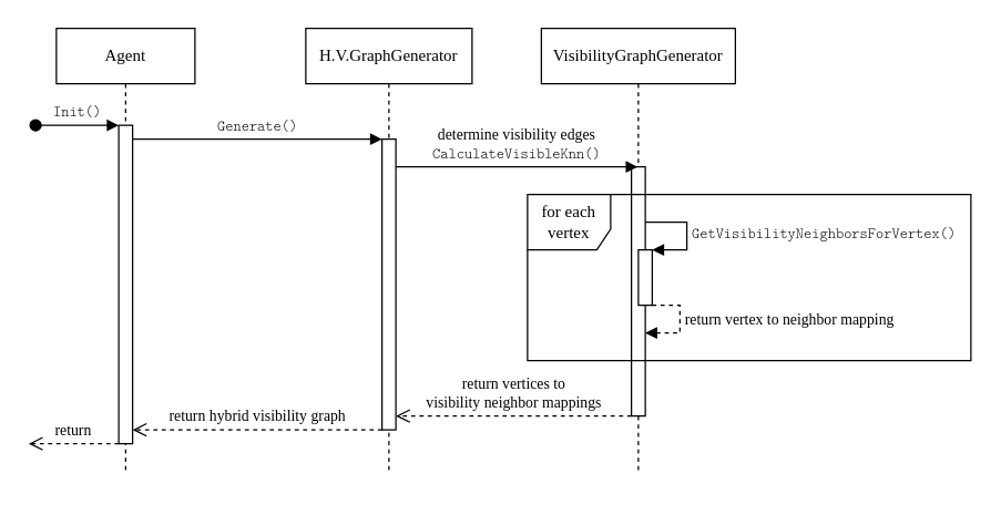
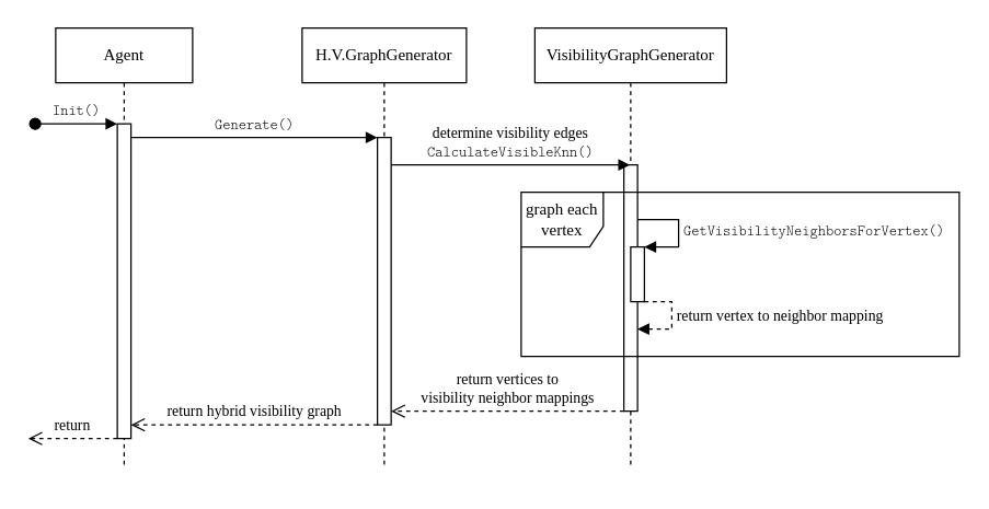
- <mxCell id="17" value="&lt;font face=&quot;Linux Libertine&quot;&gt;for each vertex&lt;br&gt;&lt;/font&gt;" style="shape=umlFrame;whiteSpace=wrap;html=1;pointerEvents=0;width=60;height=40;" vertex="1" parent="1"><mxGeometry x="380" y="140" width="320" height="120" as="geometry" /></mxCell>
+ <mxCell id="17" value="&lt;font face=&quot;Linux Libertine&quot;&gt;graph each vertex&lt;br&gt;&lt;/font&gt;" style="shape=umlFrame;whiteSpace=wrap;html=1;pointerEvents=0;width=60;height=40;" vertex="1" parent="1"><mxGeometry x="380" y="140" width="320" height="120" as="geometry" /></mxCell>
